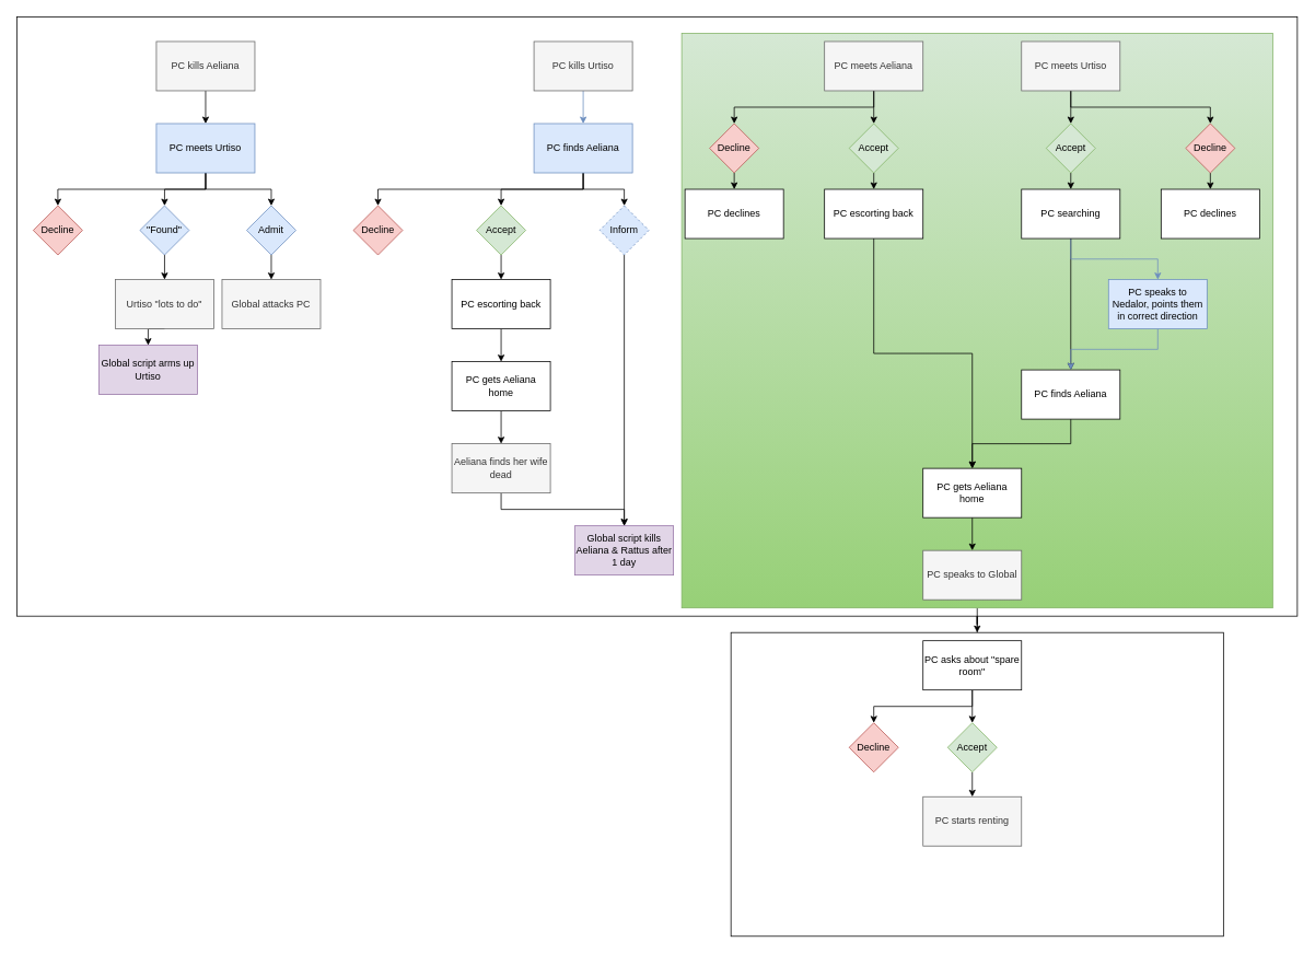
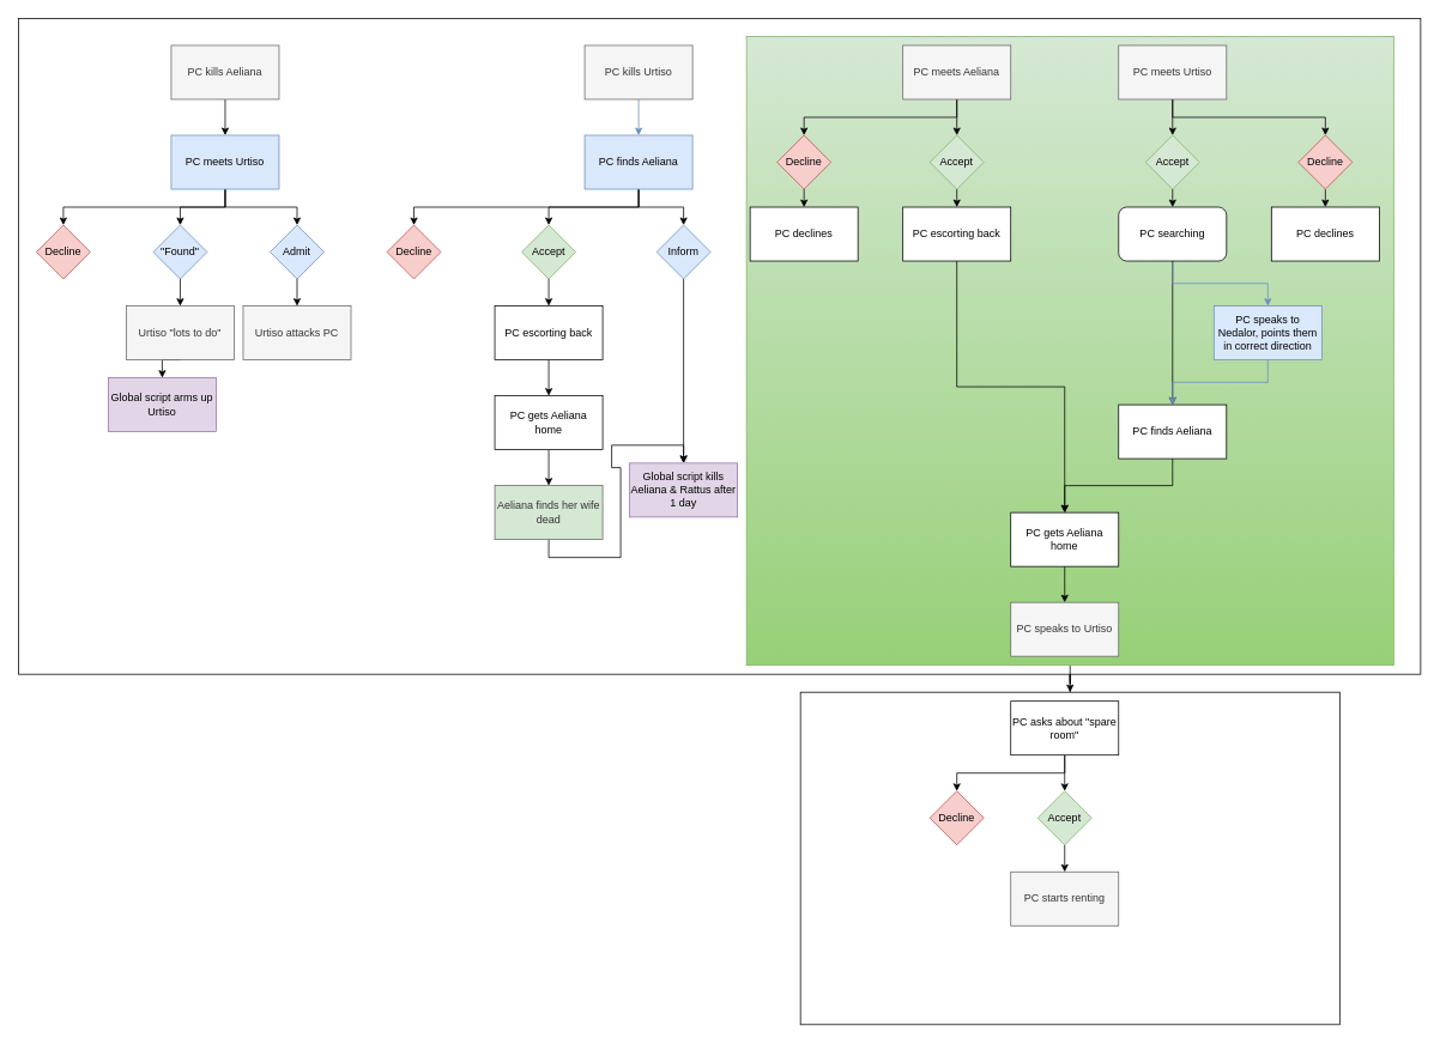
- <mxCell id="15" value="PC searching" style="rounded=0;whiteSpace=wrap;html=1;" vertex="1" parent="1"><mxGeometry x="1244" y="230" width="120" height="60" as="geometry" /></mxCell>
+ <mxCell id="15" value="PC searching" style="whiteSpace=wrap;html=1;rounded=1;" vertex="1" parent="1"><mxGeometry x="1244" y="230" width="120" height="60" as="geometry" /></mxCell>
- <mxCell id="47" value="Inform" style="rhombus;whiteSpace=wrap;html=1;fillColor=#dae8fc;strokeColor=#6c8ebf;dashed=1;" vertex="1" parent="1"><mxGeometry x="730" y="250" width="60" height="60" as="geometry" /></mxCell>
+ <mxCell id="47" value="Inform" style="rhombus;whiteSpace=wrap;html=1;fillColor=#dae8fc;strokeColor=#6c8ebf;" vertex="1" parent="1"><mxGeometry x="730" y="250" width="60" height="60" as="geometry" /></mxCell>
- <mxCell id="64" value="Global attacks PC" style="rounded=0;whiteSpace=wrap;html=1;fillColor=#f5f5f5;fontColor=#333333;strokeColor=#666666;" vertex="1" parent="1"><mxGeometry x="270" y="340" width="120" height="60" as="geometry" /></mxCell>
+ <mxCell id="64" value="Urtiso attacks PC" style="rounded=0;whiteSpace=wrap;html=1;fillColor=#f5f5f5;fontColor=#333333;strokeColor=#666666;" vertex="1" parent="1"><mxGeometry x="270" y="340" width="120" height="60" as="geometry" /></mxCell>
- <mxCell id="53" value="Aeliana finds her wife dead" style="rounded=0;whiteSpace=wrap;html=1;fillColor=#f5f5f5;fontColor=#333333;strokeColor=#666666;" vertex="1" parent="1"><mxGeometry x="550" y="540" width="120" height="60" as="geometry" /></mxCell>
+ <mxCell id="53" value="Aeliana finds her wife dead" style="rounded=0;whiteSpace=wrap;html=1;fillColor=#d5e8d4;fontColor=#333333;strokeColor=#666666;" vertex="1" parent="1"><mxGeometry x="550" y="540" width="120" height="60" as="geometry" /></mxCell>
- <mxCell id="54" value="Global script kills Aeliana &amp;amp; Rattus after 1 day" style="rounded=0;whiteSpace=wrap;html=1;fillColor=#e1d5e7;strokeColor=#9673a6;" vertex="1" parent="1"><mxGeometry x="700" y="640" width="120" height="60" as="geometry" /></mxCell>
+ <mxCell id="54" value="Global script kills Aeliana &amp;amp; Rattus after 1 day" style="rounded=0;whiteSpace=wrap;html=1;fillColor=#e1d5e7;strokeColor=#9673a6;" vertex="1" parent="1"><mxGeometry x="700" y="515" width="120" height="60" as="geometry" /></mxCell>
- <mxCell id="34" value="PC speaks to Global" style="rounded=0;whiteSpace=wrap;html=1;fillColor=#f5f5f5;fontColor=#333333;strokeColor=#666666;" vertex="1" parent="1"><mxGeometry x="1124" y="670" width="120" height="60" as="geometry" /></mxCell>
+ <mxCell id="34" value="PC speaks to Urtiso" style="rounded=0;whiteSpace=wrap;html=1;fillColor=#f5f5f5;fontColor=#333333;strokeColor=#666666;" vertex="1" parent="1"><mxGeometry x="1124" y="670" width="120" height="60" as="geometry" /></mxCell>
